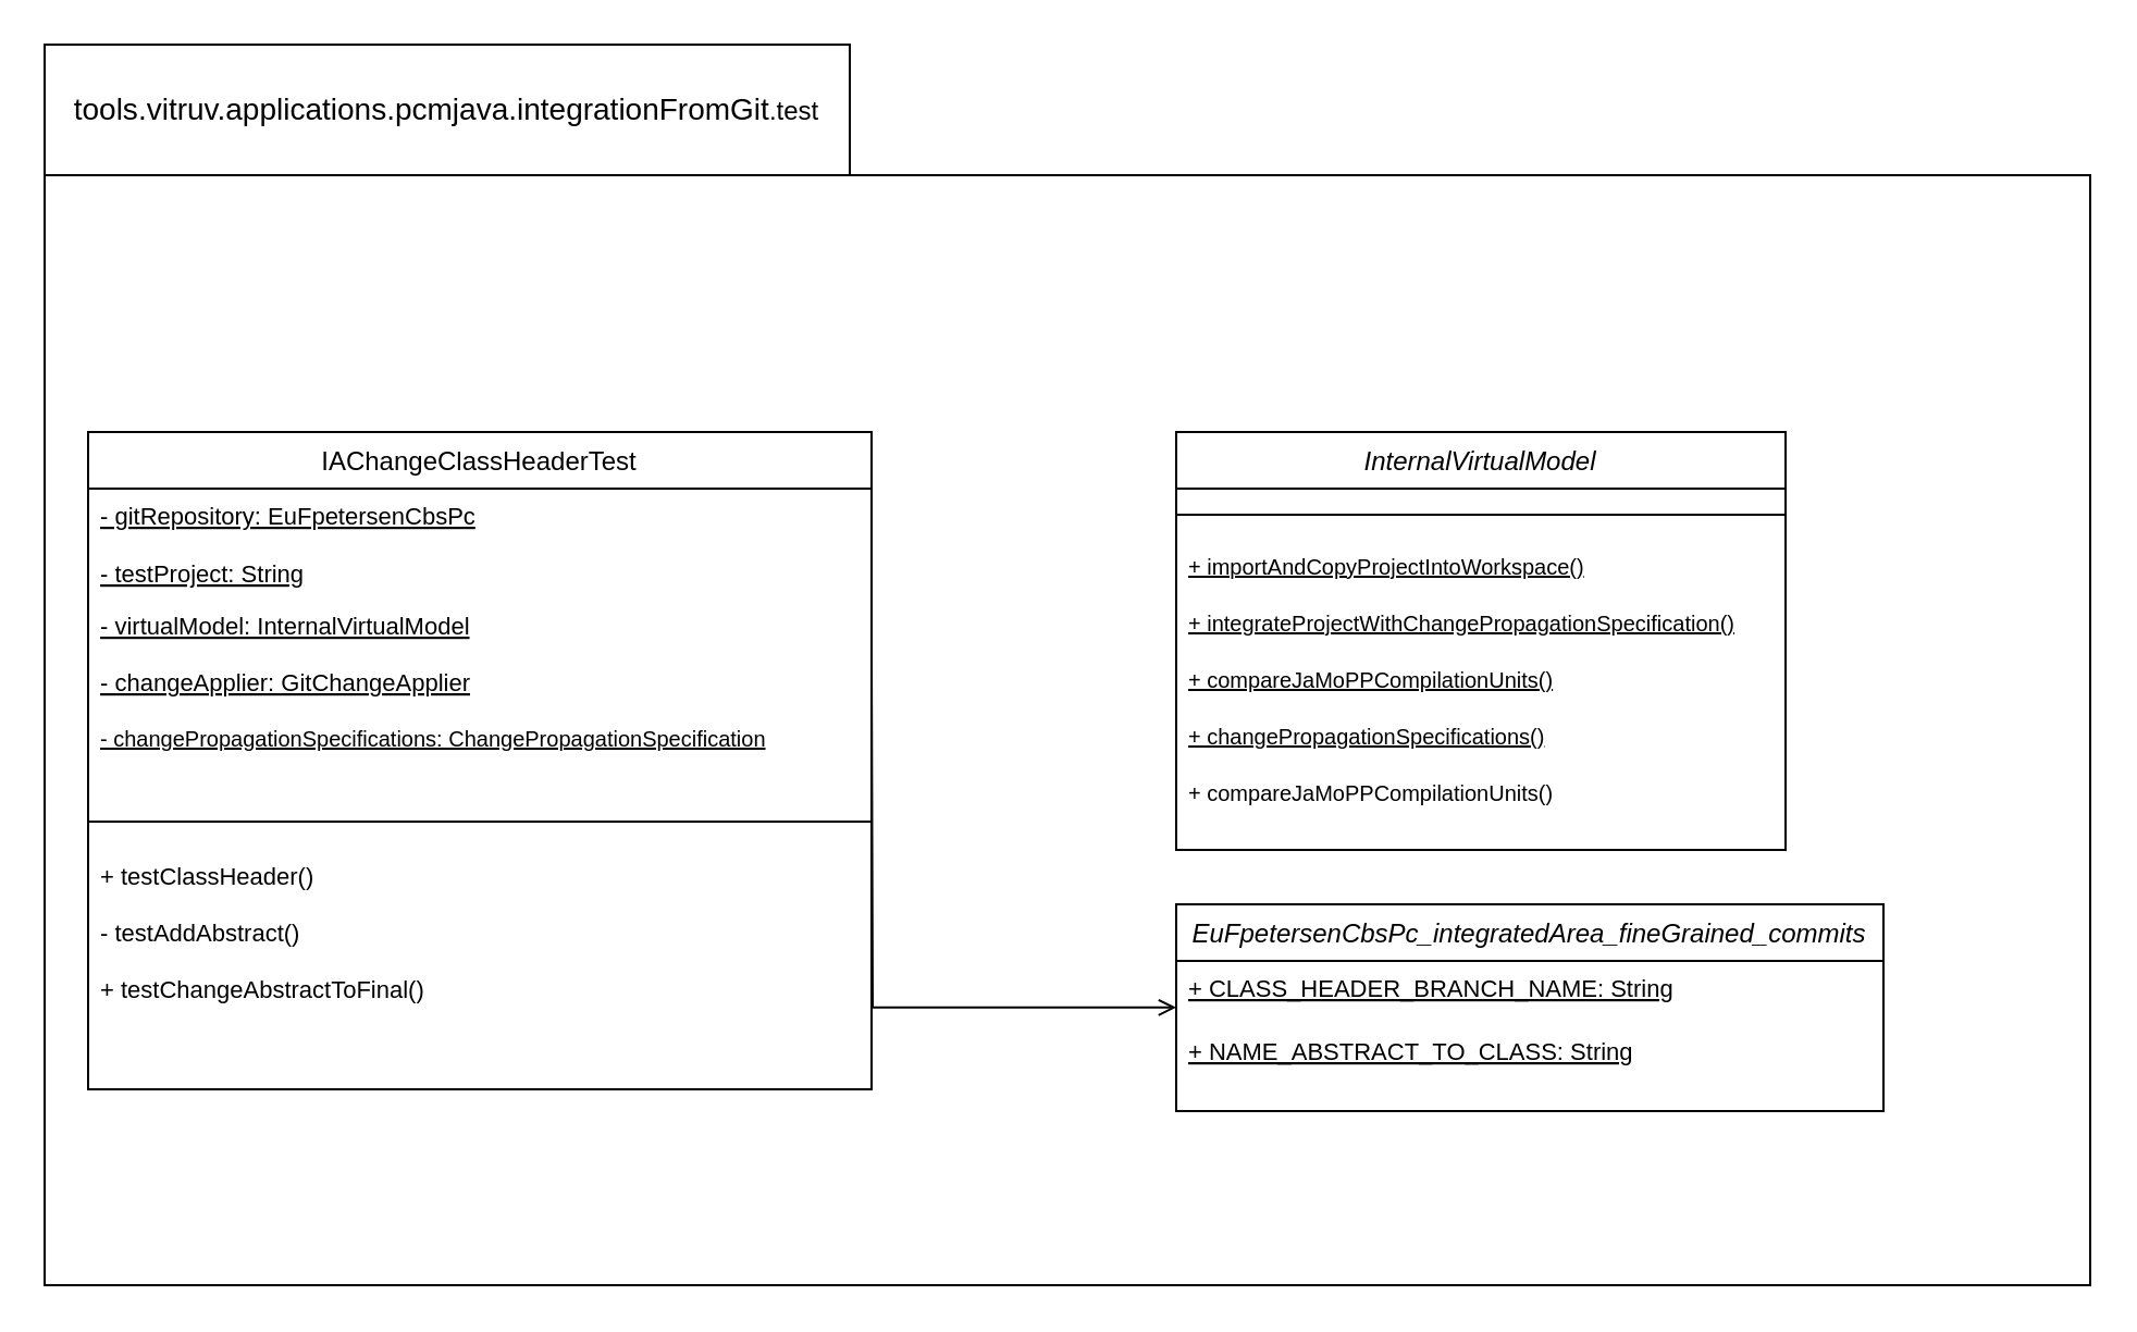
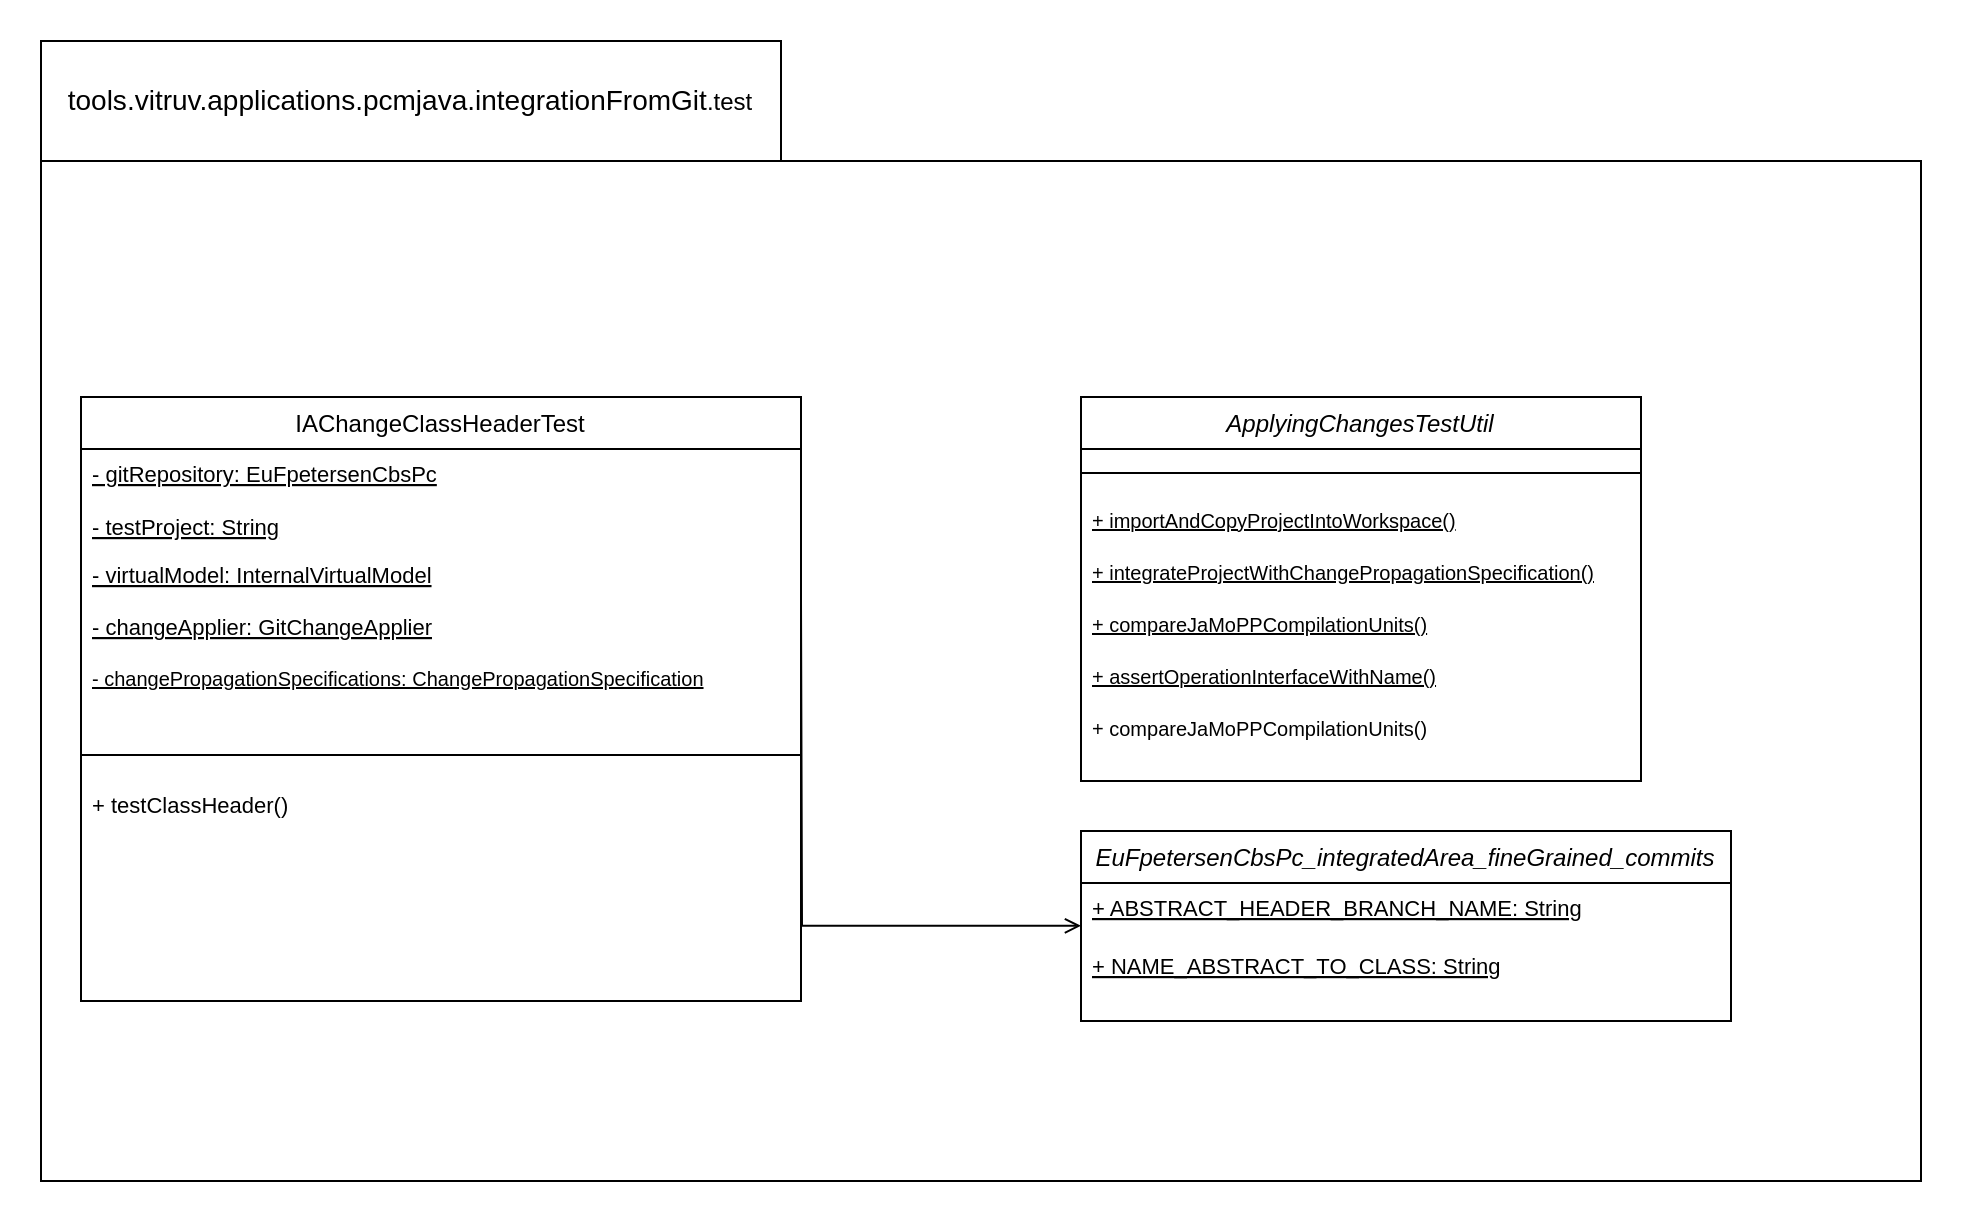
- <mxCell id="5" value="InternalVirtualModel" style="swimlane;fontStyle=2;align=center;verticalAlign=top;childLayout=stackLayout;horizontal=1;startSize=26;horizontalStack=0;resizeParent=1;resizeLast=0;collapsible=1;marginBottom=0;rounded=0;shadow=0;strokeWidth=1;" parent="1" vertex="1"><mxGeometry x="540" y="198" width="280" height="192" as="geometry"><mxRectangle x="550" y="140" width="160" height="26" as="alternateBounds" /></mxGeometry></mxCell>
+ <mxCell id="5" value="ApplyingChangesTestUtil" style="swimlane;fontStyle=2;align=center;verticalAlign=top;childLayout=stackLayout;horizontal=1;startSize=26;horizontalStack=0;resizeParent=1;resizeLast=0;collapsible=1;marginBottom=0;rounded=0;shadow=0;strokeWidth=1;" parent="1" vertex="1"><mxGeometry x="540" y="198" width="280" height="192" as="geometry"><mxRectangle x="550" y="140" width="160" height="26" as="alternateBounds" /></mxGeometry></mxCell>
- <mxCell id="9" value="+ changePropagationSpecifications()" style="text;align=left;verticalAlign=top;spacingLeft=4;spacingRight=4;overflow=hidden;rotatable=0;points=[[0,0.5],[1,0.5]];portConstraint=eastwest;fontSize=10;fontStyle=4" vertex="1" parent="1"><mxGeometry x="540" y="326" width="210" height="26" as="geometry" /></mxCell>
+ <mxCell id="9" value="+ assertOperationInterfaceWithName()" style="text;align=left;verticalAlign=top;spacingLeft=4;spacingRight=4;overflow=hidden;rotatable=0;points=[[0,0.5],[1,0.5]];portConstraint=eastwest;fontSize=10;fontStyle=4" vertex="1" parent="1"><mxGeometry x="540" y="326" width="210" height="26" as="geometry" /></mxCell>
- <mxCell id="23" value="- testAddAbstract()" style="text;align=left;verticalAlign=middle;spacingLeft=4;spacingRight=4;overflow=hidden;rotatable=0;points=[[0,0.5],[1,0.5]];portConstraint=eastwest;fontSize=11;fontStyle=0" vertex="1" parent="1"><mxGeometry x="40" y="415" width="200" height="26" as="geometry" /></mxCell>
- <mxCell id="24" value="+ testChangeAbstractToFinal()" style="text;align=left;verticalAlign=middle;spacingLeft=4;spacingRight=4;overflow=hidden;rotatable=0;points=[[0,0.5],[1,0.5]];portConstraint=eastwest;fontSize=11;fontStyle=0" vertex="1" parent="1"><mxGeometry x="40" y="441" width="200" height="26" as="geometry" /></mxCell>
- <mxCell id="13" value="+ CLASS_HEADER_BRANCH_NAME: String" style="text;align=left;verticalAlign=top;spacingLeft=4;spacingRight=4;overflow=hidden;rotatable=0;points=[[0,0.5],[1,0.5]];portConstraint=eastwest;fontSize=11;fontStyle=4" vertex="1" parent="12"><mxGeometry y="26" width="325" height="26" as="geometry" /></mxCell>
+ <mxCell id="13" value="+ ABSTRACT_HEADER_BRANCH_NAME: String" style="text;align=left;verticalAlign=top;spacingLeft=4;spacingRight=4;overflow=hidden;rotatable=0;points=[[0,0.5],[1,0.5]];portConstraint=eastwest;fontSize=11;fontStyle=4" vertex="1" parent="12"><mxGeometry y="26" width="325" height="26" as="geometry" /></mxCell>
